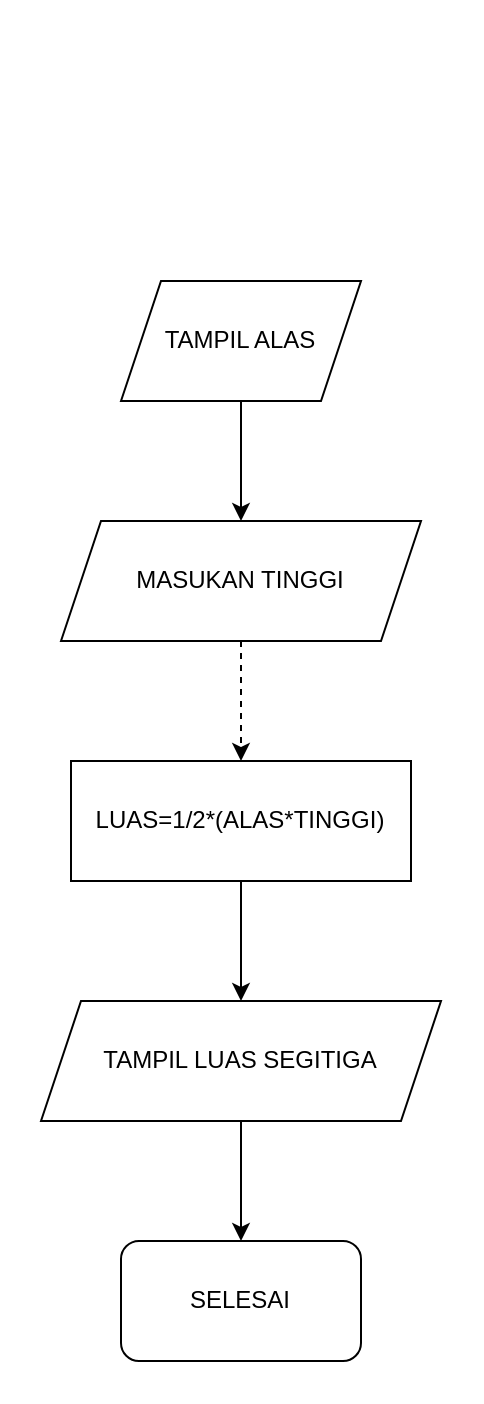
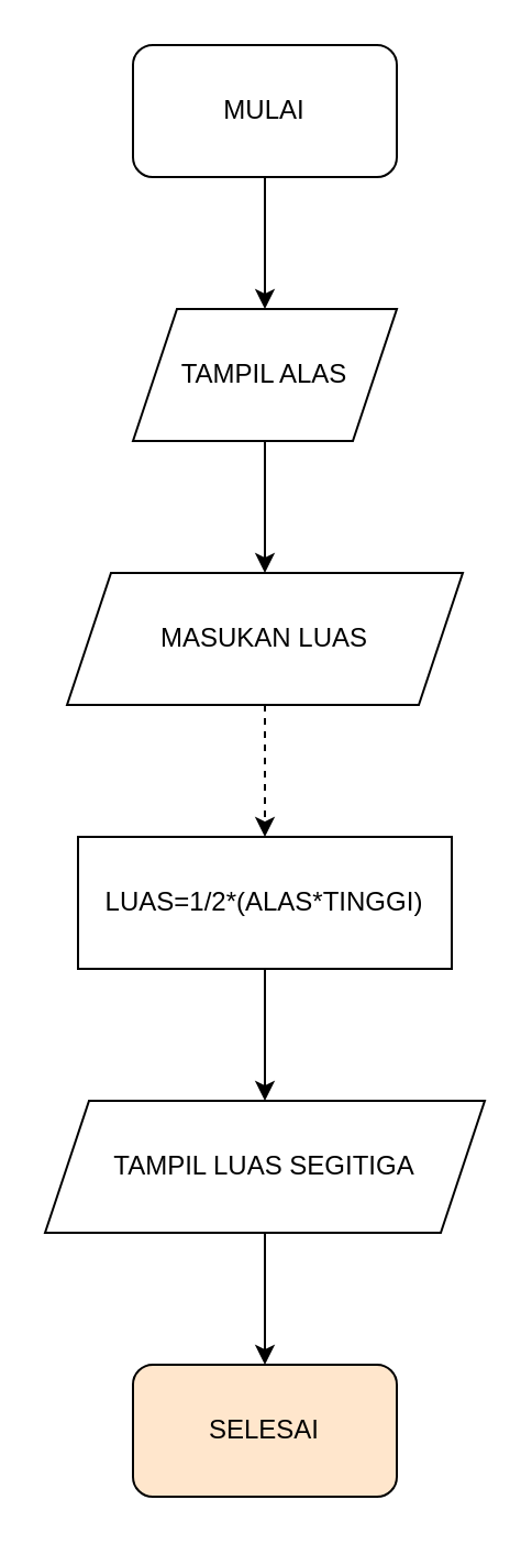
+ <mxCell id="3" value="MULAI" style="rounded=1;whiteSpace=wrap;html=1;" vertex="1" parent="1"><mxGeometry x="60" y="20" width="120" height="60" as="geometry" /></mxCell>
+ <mxCell id="2" value="" style="edgeStyle=orthogonalEdgeStyle;rounded=0;orthogonalLoop=1;jettySize=auto;html=1;" edge="1" parent="1" source="3" target="5"><mxGeometry relative="1" as="geometry" /></mxCell>
- <mxCell id="7" value="MASUKAN TINGGI" style="shape=parallelogram;perimeter=parallelogramPerimeter;whiteSpace=wrap;html=1;fixedSize=1;" vertex="1" parent="1"><mxGeometry x="30" y="260" width="180" height="60" as="geometry" /></mxCell>
+ <mxCell id="7" value="MASUKAN LUAS" style="shape=parallelogram;perimeter=parallelogramPerimeter;whiteSpace=wrap;html=1;fixedSize=1;" vertex="1" parent="1"><mxGeometry x="30" y="260" width="180" height="60" as="geometry" /></mxCell>
- <mxCell id="12" value="SELESAI" style="rounded=1;whiteSpace=wrap;html=1;" vertex="1" parent="1"><mxGeometry x="60" y="620" width="120" height="60" as="geometry" /></mxCell>
+ <mxCell id="12" value="SELESAI" style="rounded=1;whiteSpace=wrap;html=1;fillColor=#ffe6cc;" vertex="1" parent="1"><mxGeometry x="60" y="620" width="120" height="60" as="geometry" /></mxCell>
